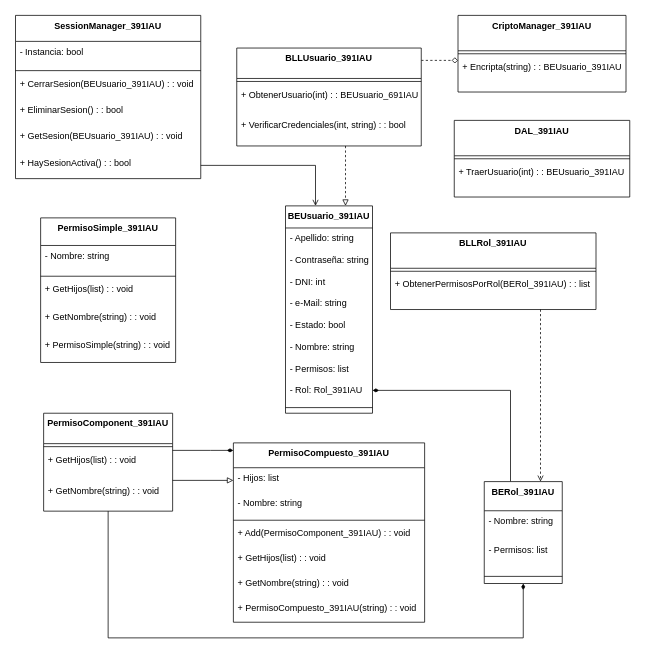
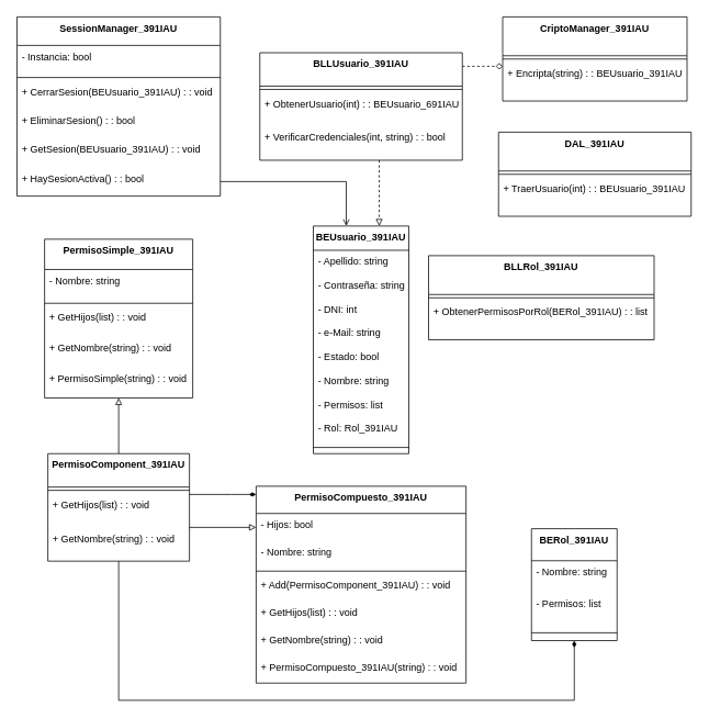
- <mxCell id="2" style="edgeStyle=orthogonalEdgeStyle;rounded=0;orthogonalLoop=1;jettySize=auto;html=1;endArrow=none;startFill=1;startArrow=diamondThin;" parent="1" source="3" target="55" edge="1"><mxGeometry relative="1" as="geometry"><Array as="points"><mxPoint x="680" y="520" /></Array></mxGeometry></mxCell>
+ <mxCell id="33" style="edgeStyle=orthogonalEdgeStyle;rounded=0;orthogonalLoop=1;jettySize=auto;html=1;endArrow=block;endFill=0;" parent="1" source="37" target="41" edge="1"><mxGeometry relative="1" as="geometry" /></mxCell>
- <mxCell id="59" style="edgeStyle=orthogonalEdgeStyle;rounded=0;orthogonalLoop=1;jettySize=auto;html=1;endArrow=open;endFill=0;dashed=1;" parent="1" source="60" target="55" edge="1"><mxGeometry relative="1" as="geometry"><Array as="points"><mxPoint x="720" y="640" /><mxPoint x="720" y="640" /></Array></mxGeometry></mxCell>
- <mxCell id="48" value="- Hijos: list" style="text;strokeColor=none;fillColor=none;align=left;verticalAlign=top;spacingLeft=4;spacingRight=4;overflow=hidden;rotatable=0;points=[[0,0.5],[1,0.5]];portConstraint=eastwest;" parent="47" vertex="1"><mxGeometry y="33.143" width="255" height="33" as="geometry" /></mxCell>
+ <mxCell id="48" value="- Hijos: bool" style="text;strokeColor=none;fillColor=none;align=left;verticalAlign=top;spacingLeft=4;spacingRight=4;overflow=hidden;rotatable=0;points=[[0,0.5],[1,0.5]];portConstraint=eastwest;" parent="47" vertex="1"><mxGeometry y="33.143" width="255" height="33" as="geometry" /></mxCell>
